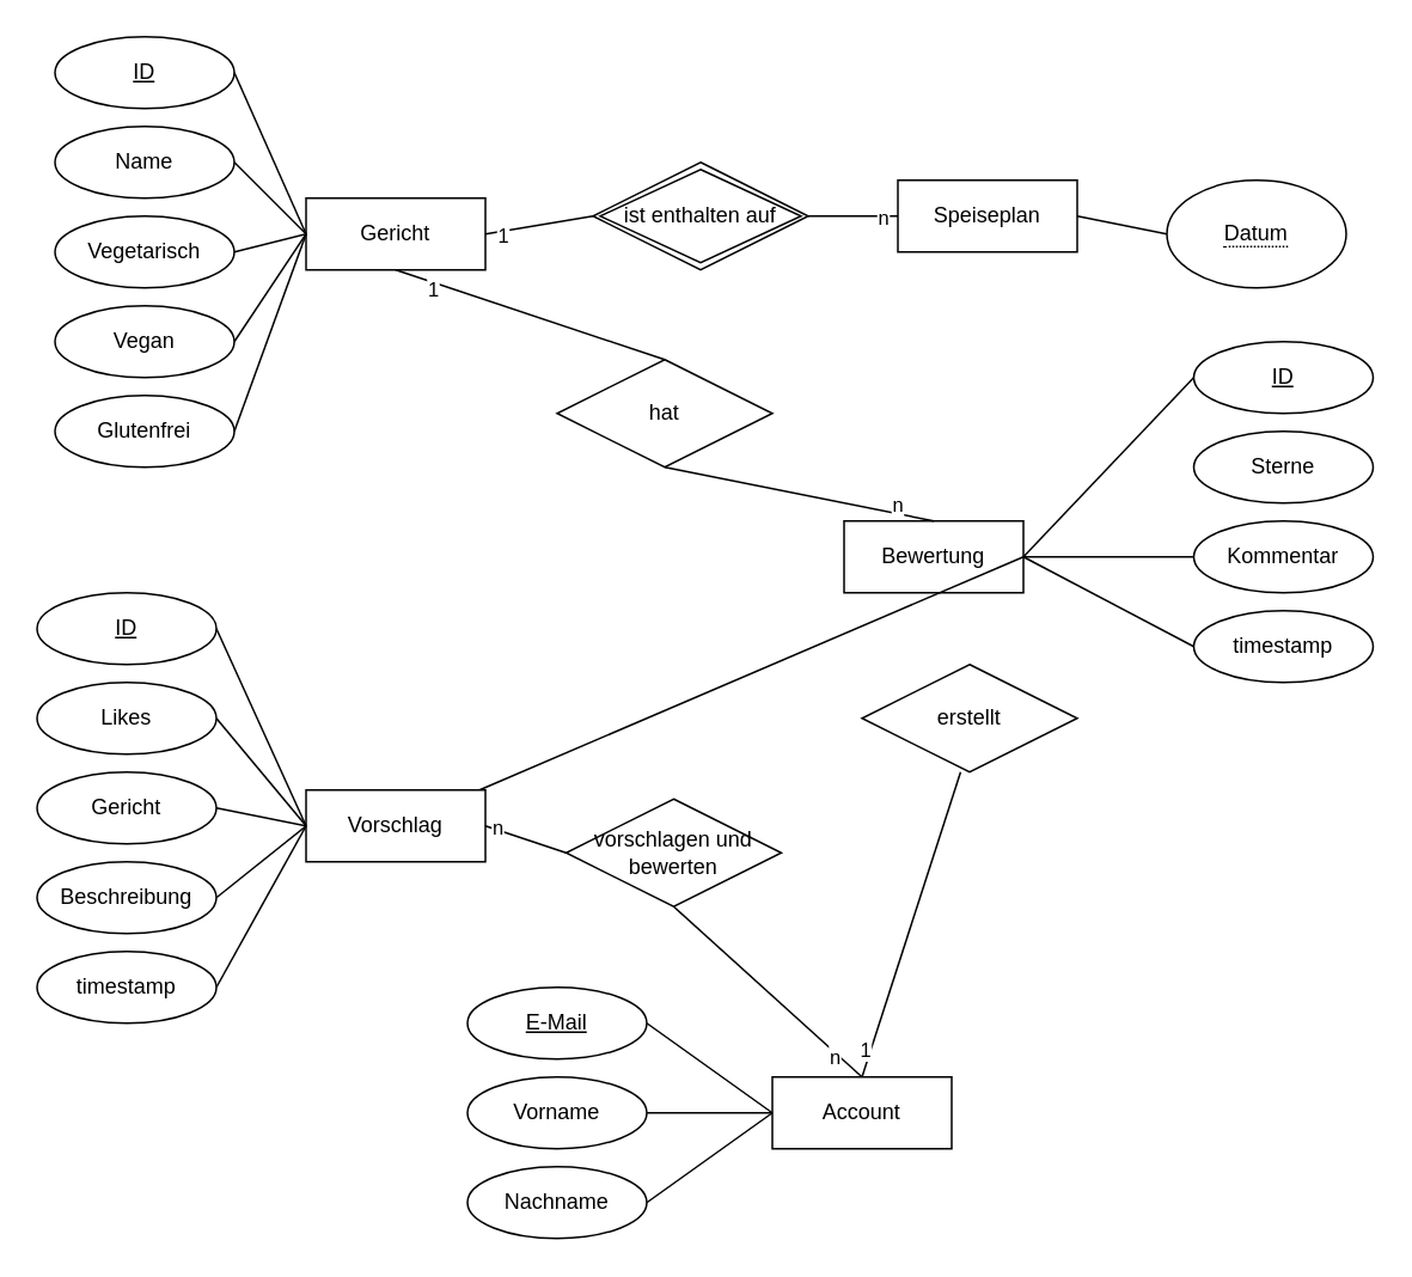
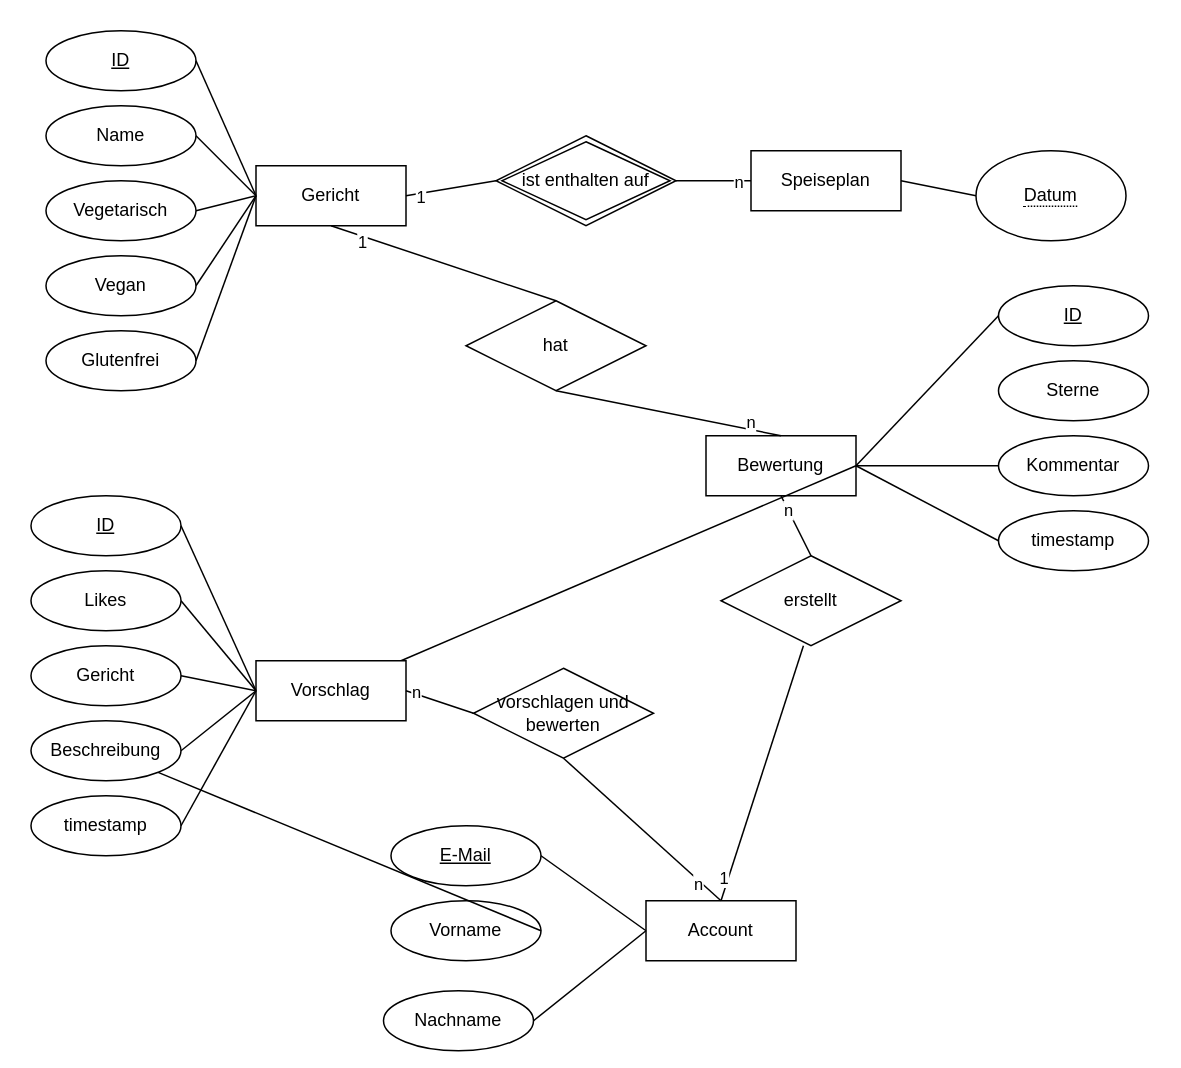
+ <mxCell id="28" value="" style="endArrow=none;html=1;rounded=0;entryX=0.5;entryY=1;entryDx=0;entryDy=0;exitX=0.5;exitY=0;exitDx=0;exitDy=0;" edge="1" parent="1" source="27" target="20"><mxGeometry width="50" height="50" relative="1" as="geometry"><mxPoint x="540" y="340" as="sourcePoint" /><mxPoint x="475" y="310" as="targetPoint" /></mxGeometry></mxCell>
+ <mxCell id="29" value="n" style="edgeLabel;html=1;align=center;verticalAlign=middle;resizable=0;points=[];" vertex="1" connectable="0" parent="28"><mxGeometry x="0.537" relative="1" as="geometry"><mxPoint as="offset" /></mxGeometry></mxCell>
- <mxCell id="37" value="" style="endArrow=none;html=1;rounded=0;entryX=0;entryY=0.5;entryDx=0;entryDy=0;exitX=1;exitY=0.5;exitDx=0;exitDy=0;" edge="1" parent="1" source="33" target="21"><mxGeometry width="50" height="50" relative="1" as="geometry"><mxPoint x="300" y="720" as="sourcePoint" /><mxPoint x="350" y="670" as="targetPoint" /></mxGeometry></mxCell>
+ <mxCell id="37" value="" style="endArrow=none;html=1;rounded=0;exitX=1;exitY=0.5;exitDx=0;exitDy=0;" edge="1" parent="1" source="33" target="59"><mxGeometry width="50" height="50" relative="1" as="geometry"><mxPoint x="300" y="720" as="sourcePoint" /><mxPoint x="350" y="670" as="targetPoint" /></mxGeometry></mxCell>
- <mxCell id="52" value="Nachname" style="ellipse;whiteSpace=wrap;html=1;align=center;" vertex="1" parent="1"><mxGeometry x="260" y="650" width="100" height="40" as="geometry" /></mxCell>
+ <mxCell id="52" value="Nachname" style="ellipse;whiteSpace=wrap;html=1;align=center;" vertex="1" parent="1"><mxGeometry x="255" y="660" width="100" height="40" as="geometry" /></mxCell>
